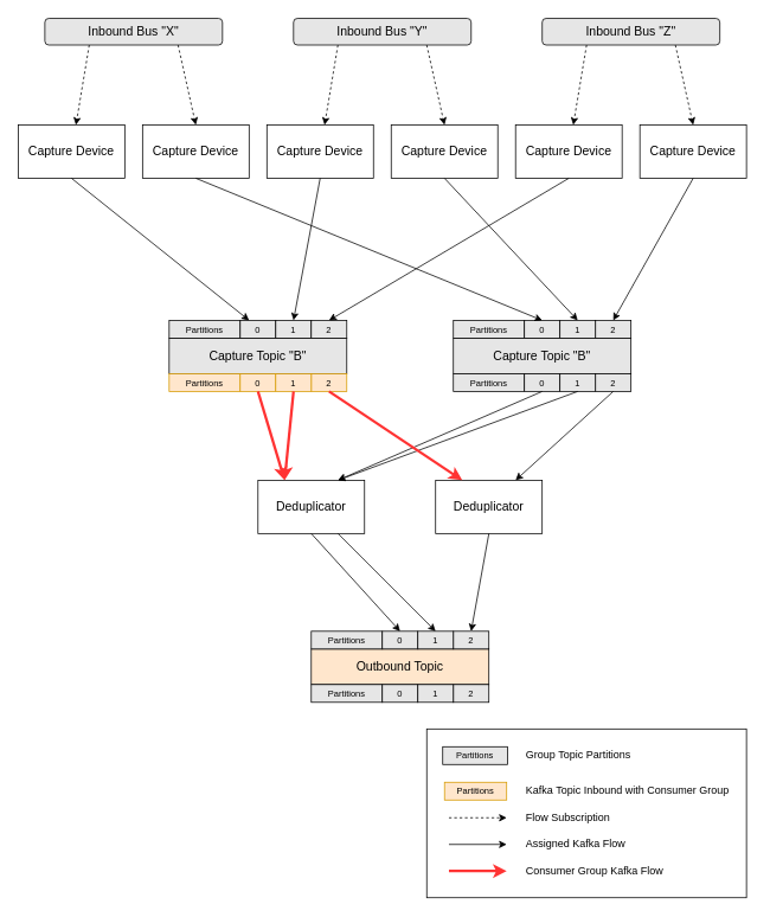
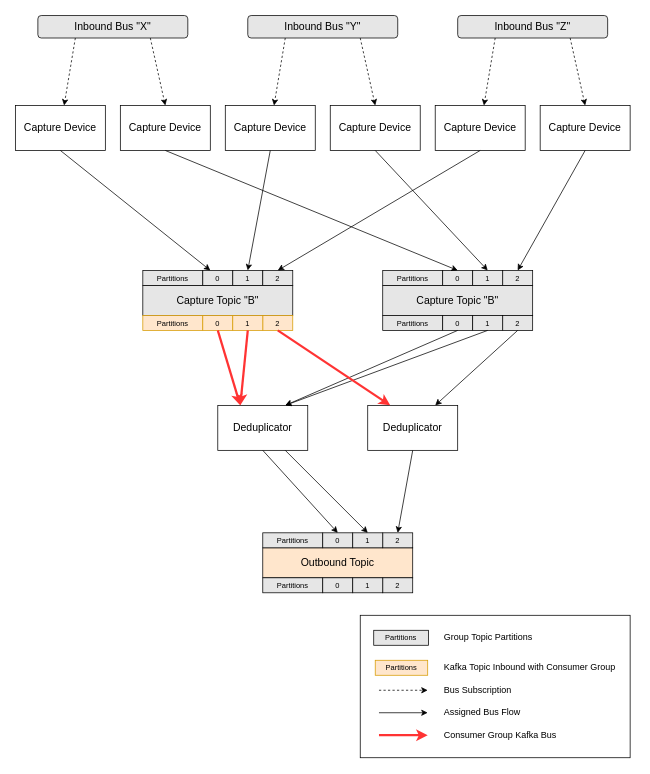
- <mxCell id="65" value="&lt;div&gt;Flow Subscription&lt;/div&gt;" style="text;html=1;strokeColor=none;fillColor=none;align=left;verticalAlign=middle;whiteSpace=wrap;rounded=0;labelBackgroundColor=none;fontSize=12;" vertex="1" parent="1"><mxGeometry x="590" y="915" width="170" height="10" as="geometry" /></mxCell>
+ <mxCell id="65" value="&lt;div&gt;Bus Subscription&lt;/div&gt;" style="text;html=1;strokeColor=none;fillColor=none;align=left;verticalAlign=middle;whiteSpace=wrap;rounded=0;labelBackgroundColor=none;fontSize=12;" vertex="1" parent="1"><mxGeometry x="590" y="915" width="170" height="10" as="geometry" /></mxCell>
- <mxCell id="67" value="Assigned Kafka Flow" style="text;html=1;strokeColor=none;fillColor=none;align=left;verticalAlign=middle;whiteSpace=wrap;rounded=0;labelBackgroundColor=none;fontSize=12;" vertex="1" parent="1"><mxGeometry x="590" y="945" width="170" height="10" as="geometry" /></mxCell>
+ <mxCell id="67" value="Assigned Bus Flow" style="text;html=1;strokeColor=none;fillColor=none;align=left;verticalAlign=middle;whiteSpace=wrap;rounded=0;labelBackgroundColor=none;fontSize=12;" vertex="1" parent="1"><mxGeometry x="590" y="945" width="170" height="10" as="geometry" /></mxCell>
- <mxCell id="69" value="Consumer Group Kafka Flow" style="text;html=1;strokeColor=none;fillColor=none;align=left;verticalAlign=middle;whiteSpace=wrap;rounded=0;labelBackgroundColor=none;fontSize=12;" vertex="1" parent="1"><mxGeometry x="590" y="975" width="170" height="10" as="geometry" /></mxCell>
+ <mxCell id="69" value="Consumer Group Kafka Bus" style="text;html=1;strokeColor=none;fillColor=none;align=left;verticalAlign=middle;whiteSpace=wrap;rounded=0;labelBackgroundColor=none;fontSize=12;" vertex="1" parent="1"><mxGeometry x="590" y="975" width="170" height="10" as="geometry" /></mxCell>
